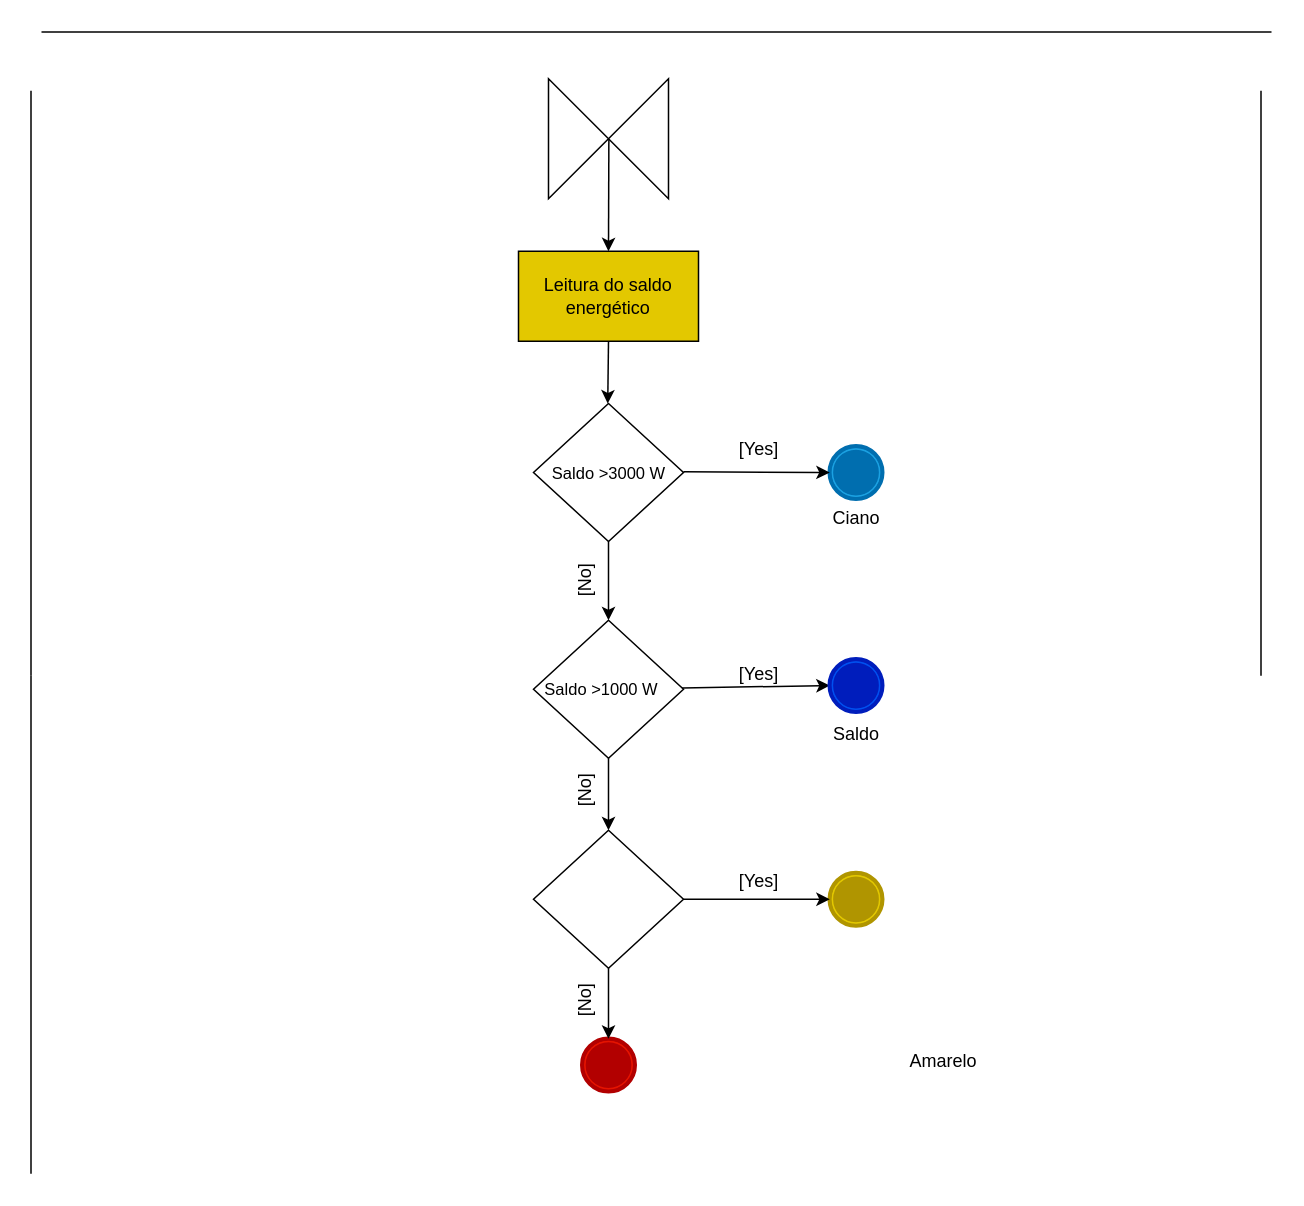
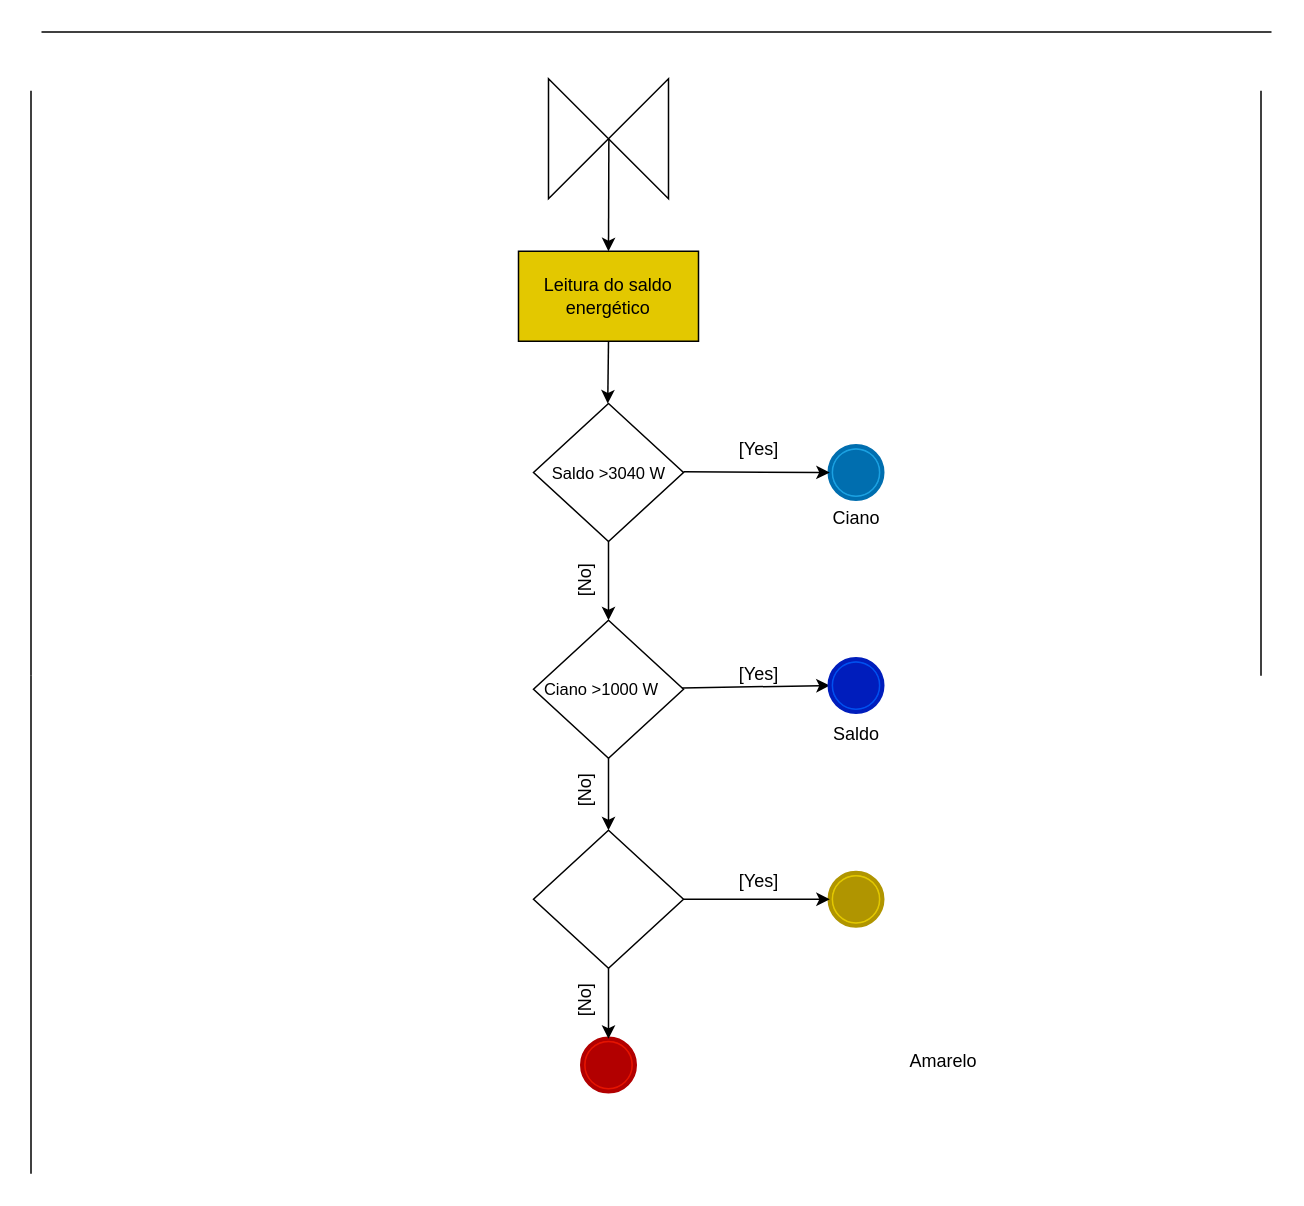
- <mxCell id="16" value="&lt;font style=&quot;font-size: 11px;&quot;&gt;Saldo &amp;gt;3000 W&lt;/font&gt;" style="text;html=1;align=center;verticalAlign=middle;resizable=0;points=[];autosize=1;strokeColor=none;fillColor=none;" vertex="1" parent="1"><mxGeometry x="355" y="299.5" width="100" height="30" as="geometry" /></mxCell>
+ <mxCell id="16" value="&lt;font style=&quot;font-size: 11px;&quot;&gt;Saldo &amp;gt;3040 W&lt;/font&gt;" style="text;html=1;align=center;verticalAlign=middle;resizable=0;points=[];autosize=1;strokeColor=none;fillColor=none;" vertex="1" parent="1"><mxGeometry x="355" y="299.5" width="100" height="30" as="geometry" /></mxCell>
- <mxCell id="18" value="&lt;font style=&quot;font-size: 11px;&quot;&gt;Saldo &amp;gt;1000 W&lt;/font&gt;" style="text;html=1;align=center;verticalAlign=middle;resizable=0;points=[];autosize=1;strokeColor=none;fillColor=none;" vertex="1" parent="1"><mxGeometry x="350" y="444" width="100" height="30" as="geometry" /></mxCell>
+ <mxCell id="18" value="&lt;font style=&quot;font-size: 11px;&quot;&gt;Ciano &amp;gt;1000 W&lt;/font&gt;" style="text;html=1;align=center;verticalAlign=middle;resizable=0;points=[];autosize=1;strokeColor=none;fillColor=none;" vertex="1" parent="1"><mxGeometry x="350" y="444" width="100" height="30" as="geometry" /></mxCell>
